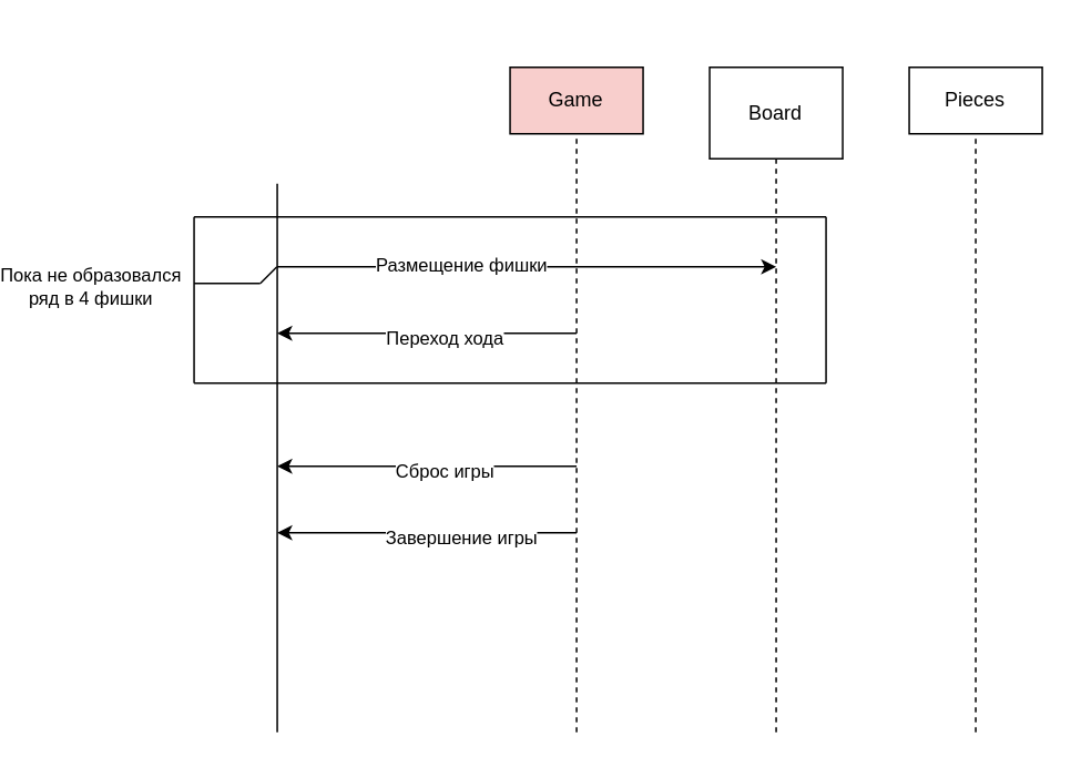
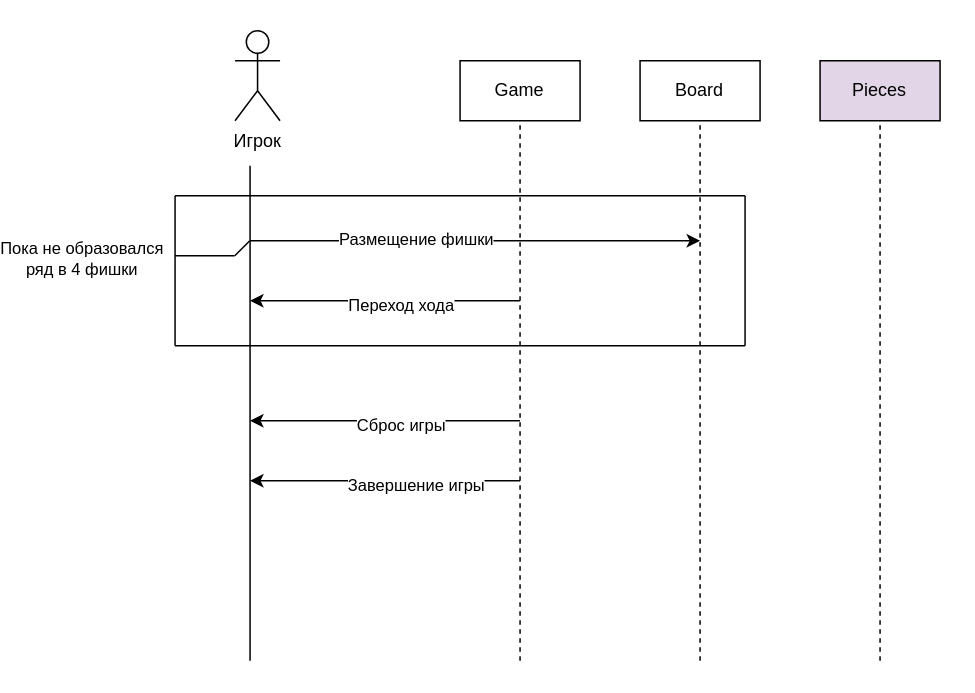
+ <mxCell id="2" value="Игрок" style="shape=umlActor;verticalLabelPosition=bottom;verticalAlign=top;html=1;outlineConnect=0;" parent="1" vertex="1"><mxGeometry x="60.21" y="20" width="30" height="60" as="geometry" /></mxCell>
- <mxCell id="4" value="Game" style="rounded=0;whiteSpace=wrap;html=1;fillColor=#f8cecc;" parent="1" vertex="1"><mxGeometry x="210.21" y="40" width="80" height="40" as="geometry" /></mxCell>
+ <mxCell id="4" value="Game" style="rounded=0;whiteSpace=wrap;html=1;" parent="1" vertex="1"><mxGeometry x="210.21" y="40" width="80" height="40" as="geometry" /></mxCell>
- <mxCell id="8" value="Pieces" style="rounded=0;whiteSpace=wrap;html=1;" parent="1" vertex="1"><mxGeometry x="450.21" y="40" width="80" height="40" as="geometry" /></mxCell>
+ <mxCell id="8" value="Pieces" style="rounded=0;whiteSpace=wrap;html=1;fillColor=#e1d5e7;" parent="1" vertex="1"><mxGeometry x="450.21" y="40" width="80" height="40" as="geometry" /></mxCell>
- <mxCell id="5" value="Board" style="rounded=0;whiteSpace=wrap;html=1;" parent="1" vertex="1"><mxGeometry x="330.21" y="40" width="80" height="55" as="geometry" /></mxCell>
+ <mxCell id="5" value="Board" style="rounded=0;whiteSpace=wrap;html=1;" parent="1" vertex="1"><mxGeometry x="330.21" y="40" width="80" height="40" as="geometry" /></mxCell>
